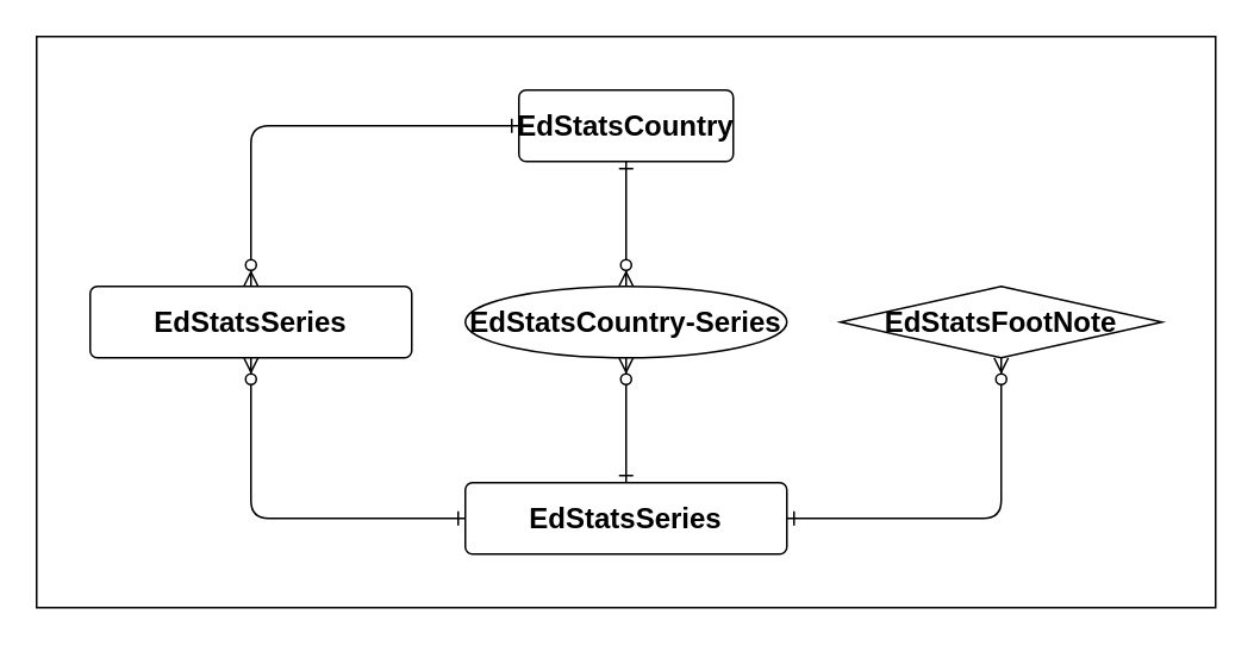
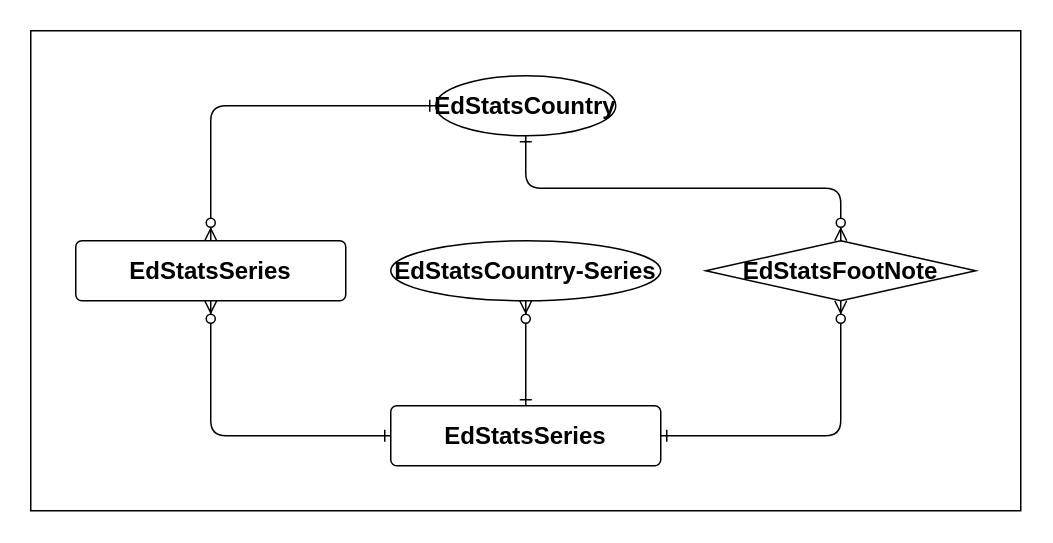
- <mxCell id="4" value="&lt;b&gt;&lt;span lang=&quot;FR&quot; style=&quot;font-size: 12.0pt ; line-height: 107% ; font-family: &amp;#34;calibri&amp;#34; , sans-serif&quot;&gt;EdStatsCountry&lt;br&gt;&lt;/span&gt;&lt;/b&gt;" style="rounded=1;arcSize=10;whiteSpace=wrap;html=1;align=center;" parent="1" vertex="1"><mxGeometry x="290" y="50" width="120" height="40" as="geometry" /></mxCell>
+ <mxCell id="4" value="&lt;b&gt;&lt;span lang=&quot;FR&quot; style=&quot;font-size: 12.0pt ; line-height: 107% ; font-family: &amp;#34;calibri&amp;#34; , sans-serif&quot;&gt;EdStatsCountry&lt;br&gt;&lt;/span&gt;&lt;/b&gt;" style="ellipse;arcSize=10;whiteSpace=wrap;html=1;align=center;" parent="1" vertex="1"><mxGeometry x="290" y="50" width="120" height="40" as="geometry" /></mxCell>
- <mxCell id="10" value="" style="endArrow=ERzeroToMany;html=1;endFill=1;startArrow=ERone;startFill=0;edgeStyle=orthogonalEdgeStyle;exitX=0.5;exitY=1;exitDx=0;exitDy=0;" parent="1" source="4" target="5" edge="1"><mxGeometry width="50" height="50" relative="1" as="geometry"><mxPoint x="350" y="170" as="sourcePoint" /><mxPoint x="350" y="100" as="targetPoint" /></mxGeometry></mxCell>
+ <mxCell id="10" value="" style="endArrow=ERzeroToMany;html=1;endFill=1;startArrow=ERone;startFill=0;edgeStyle=orthogonalEdgeStyle;exitX=0.5;exitY=1;exitDx=0;exitDy=0;" parent="1" source="4" target="12" edge="1"><mxGeometry width="50" height="50" relative="1" as="geometry"><mxPoint x="350" y="170" as="sourcePoint" /><mxPoint x="350" y="100" as="targetPoint" /></mxGeometry></mxCell>
